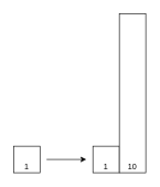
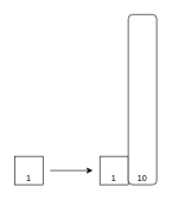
- <mxCell id="3" value="10" style="rounded=0;whiteSpace=wrap;html=1;verticalAlign=bottom;" parent="1" vertex="1"><mxGeometry x="180" y="20" width="40" height="240" as="geometry" /></mxCell>
+ <mxCell id="3" value="10" style="whiteSpace=wrap;html=1;verticalAlign=bottom;rounded=1;" parent="1" vertex="1"><mxGeometry x="180" y="20" width="40" height="240" as="geometry" /></mxCell>
